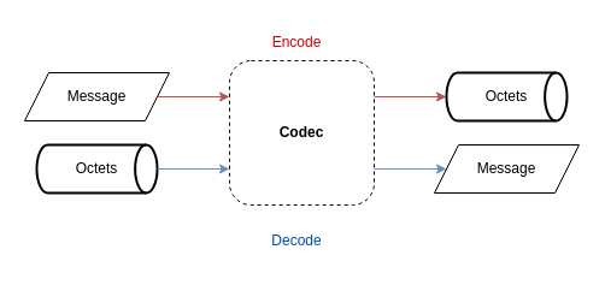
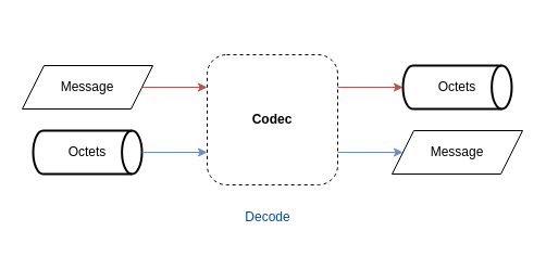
- <mxCell id="11" value="Encode" style="text;html=1;strokeColor=none;fillColor=none;align=center;verticalAlign=middle;whiteSpace=wrap;rounded=0;fontColor=#CC0000;" parent="1" vertex="1"><mxGeometry x="216" y="20" width="60" height="30" as="geometry" /></mxCell>
